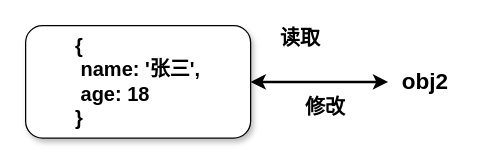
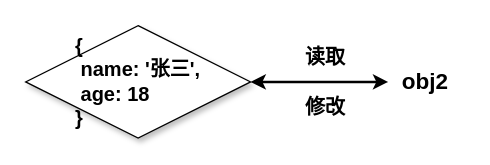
- <mxCell id="5" value="&lt;b&gt;&lt;font style=&quot;font-size: 16px;&quot;&gt;读取&lt;/font&gt;&lt;/b&gt;" style="text;html=1;strokeColor=none;fillColor=none;align=center;verticalAlign=middle;whiteSpace=wrap;rounded=0;" vertex="1" parent="1"><mxGeometry x="210" y="15" width="60" height="30" as="geometry" /></mxCell>
+ <mxCell id="5" value="&lt;b&gt;&lt;font style=&quot;font-size: 16px;&quot;&gt;读取&lt;/font&gt;&lt;/b&gt;" style="text;html=1;strokeColor=none;fillColor=none;align=center;verticalAlign=middle;whiteSpace=wrap;rounded=0;" vertex="1" parent="1"><mxGeometry x="230" y="30" width="60" height="30" as="geometry" /></mxCell>
- <mxCell id="2" value="&lt;div style=&quot;text-align: left;&quot;&gt;&lt;b style=&quot;background-color: initial; font-size: 16px;&quot;&gt;{&lt;/b&gt;&lt;/div&gt;&lt;b style=&quot;font-size: 16px;&quot;&gt;&lt;div style=&quot;text-align: left;&quot;&gt;&lt;b style=&quot;background-color: initial;&quot;&gt;&lt;span style=&quot;white-space: pre;&quot;&gt; &lt;/span&gt;name: '张三',&lt;/b&gt;&lt;/div&gt;&lt;div style=&quot;text-align: left;&quot;&gt;&lt;b style=&quot;background-color: initial;&quot;&gt;&lt;span style=&quot;white-space: pre;&quot;&gt; &lt;/span&gt;age: 18&lt;/b&gt;&lt;/div&gt;&lt;div style=&quot;text-align: left;&quot;&gt;&lt;b style=&quot;background-color: initial;&quot;&gt;}&lt;/b&gt;&lt;/div&gt;&lt;/b&gt;" style="rounded=1;whiteSpace=wrap;html=1;shadow=1;" vertex="1" parent="1"><mxGeometry x="20" y="20" width="180" height="90" as="geometry" /></mxCell>
+ <mxCell id="2" value="&lt;div style=&quot;text-align: left;&quot;&gt;&lt;b style=&quot;background-color: initial; font-size: 16px;&quot;&gt;{&lt;/b&gt;&lt;/div&gt;&lt;b style=&quot;font-size: 16px;&quot;&gt;&lt;div style=&quot;text-align: left;&quot;&gt;&lt;b style=&quot;background-color: initial;&quot;&gt;&lt;span style=&quot;white-space: pre;&quot;&gt; &lt;/span&gt;name: '张三',&lt;/b&gt;&lt;/div&gt;&lt;div style=&quot;text-align: left;&quot;&gt;&lt;b style=&quot;background-color: initial;&quot;&gt;&lt;span style=&quot;white-space: pre;&quot;&gt; &lt;/span&gt;age: 18&lt;/b&gt;&lt;/div&gt;&lt;div style=&quot;text-align: left;&quot;&gt;&lt;b style=&quot;background-color: initial;&quot;&gt;}&lt;/b&gt;&lt;/div&gt;&lt;/b&gt;" style="rhombus;whiteSpace=wrap;html=1;shadow=1;" vertex="1" parent="1"><mxGeometry x="20" y="20" width="180" height="90" as="geometry" /></mxCell>
